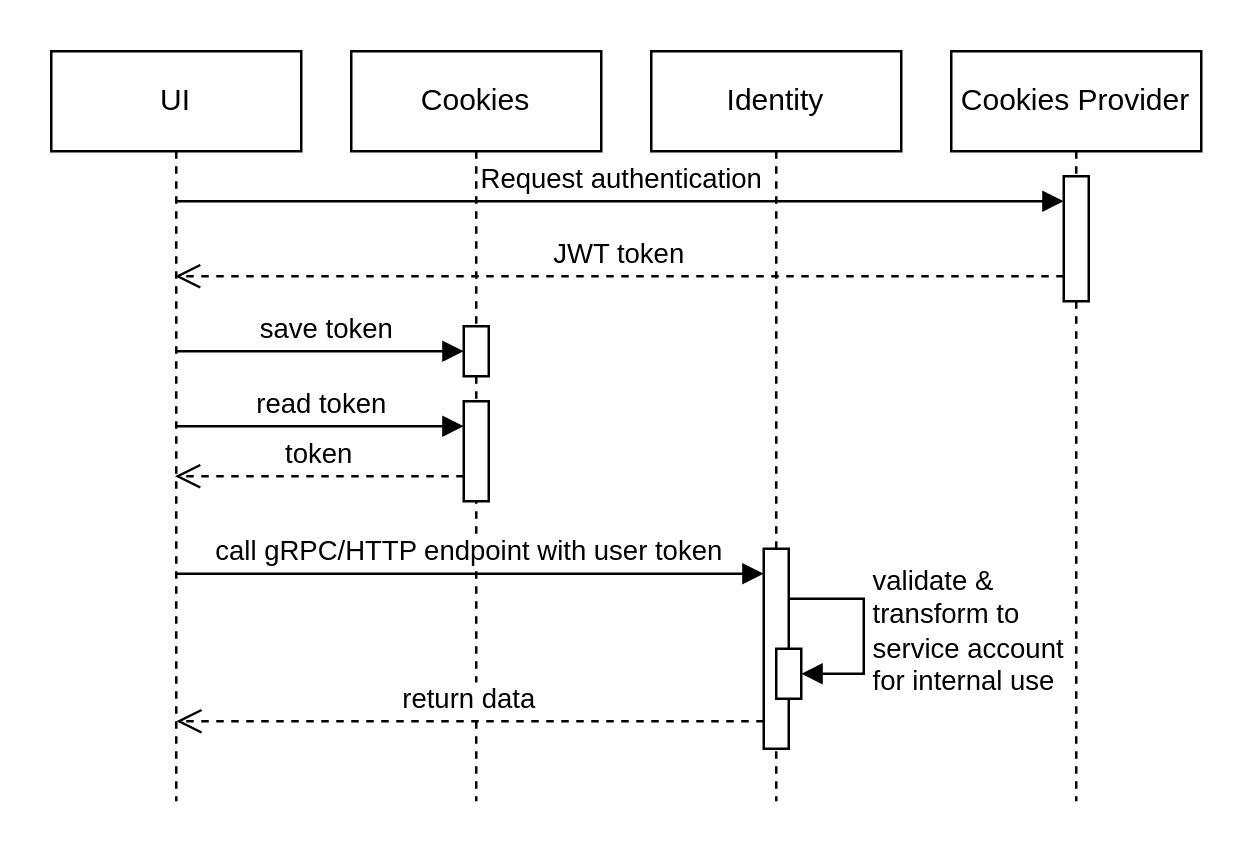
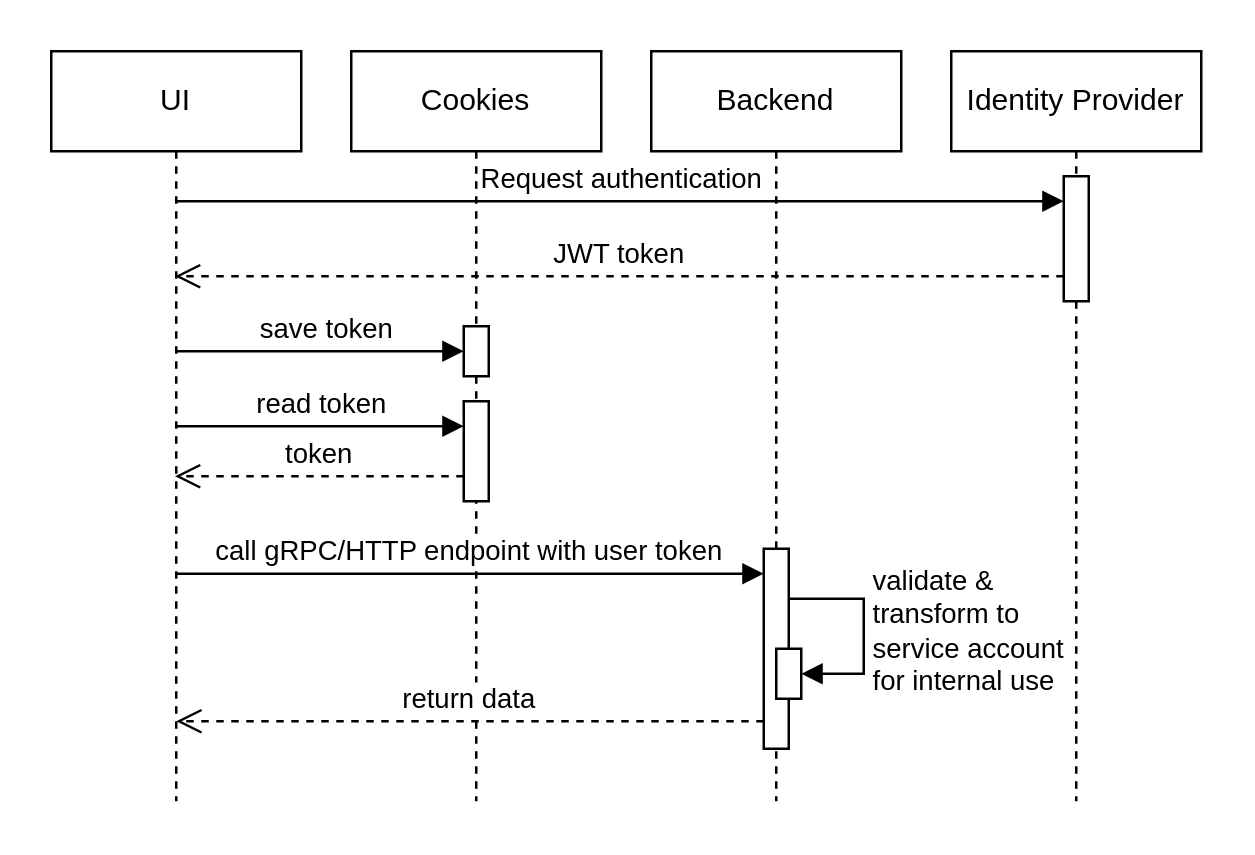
- <mxCell id="3" value="Identity" style="shape=umlLifeline;perimeter=lifelinePerimeter;whiteSpace=wrap;html=1;container=0;dropTarget=0;collapsible=0;recursiveResize=0;outlineConnect=0;portConstraint=eastwest;newEdgeStyle={&quot;edgeStyle&quot;:&quot;elbowEdgeStyle&quot;,&quot;elbow&quot;:&quot;vertical&quot;,&quot;curved&quot;:0,&quot;rounded&quot;:0};" parent="1" vertex="1"><mxGeometry x="260" y="20" width="100" height="300" as="geometry" /></mxCell>
+ <mxCell id="3" value="Backend" style="shape=umlLifeline;perimeter=lifelinePerimeter;whiteSpace=wrap;html=1;container=0;dropTarget=0;collapsible=0;recursiveResize=0;outlineConnect=0;portConstraint=eastwest;newEdgeStyle={&quot;edgeStyle&quot;:&quot;elbowEdgeStyle&quot;,&quot;elbow&quot;:&quot;vertical&quot;,&quot;curved&quot;:0,&quot;rounded&quot;:0};" parent="1" vertex="1"><mxGeometry x="260" y="20" width="100" height="300" as="geometry" /></mxCell>
- <mxCell id="10" value="Cookies Provider" style="shape=umlLifeline;perimeter=lifelinePerimeter;whiteSpace=wrap;html=1;container=0;dropTarget=0;collapsible=0;recursiveResize=0;outlineConnect=0;portConstraint=eastwest;newEdgeStyle={&quot;edgeStyle&quot;:&quot;elbowEdgeStyle&quot;,&quot;elbow&quot;:&quot;vertical&quot;,&quot;curved&quot;:0,&quot;rounded&quot;:0};" parent="1" vertex="1"><mxGeometry x="380" y="20" width="100" height="300" as="geometry" /></mxCell>
+ <mxCell id="10" value="Identity Provider" style="shape=umlLifeline;perimeter=lifelinePerimeter;whiteSpace=wrap;html=1;container=0;dropTarget=0;collapsible=0;recursiveResize=0;outlineConnect=0;portConstraint=eastwest;newEdgeStyle={&quot;edgeStyle&quot;:&quot;elbowEdgeStyle&quot;,&quot;elbow&quot;:&quot;vertical&quot;,&quot;curved&quot;:0,&quot;rounded&quot;:0};" parent="1" vertex="1"><mxGeometry x="380" y="20" width="100" height="300" as="geometry" /></mxCell>
